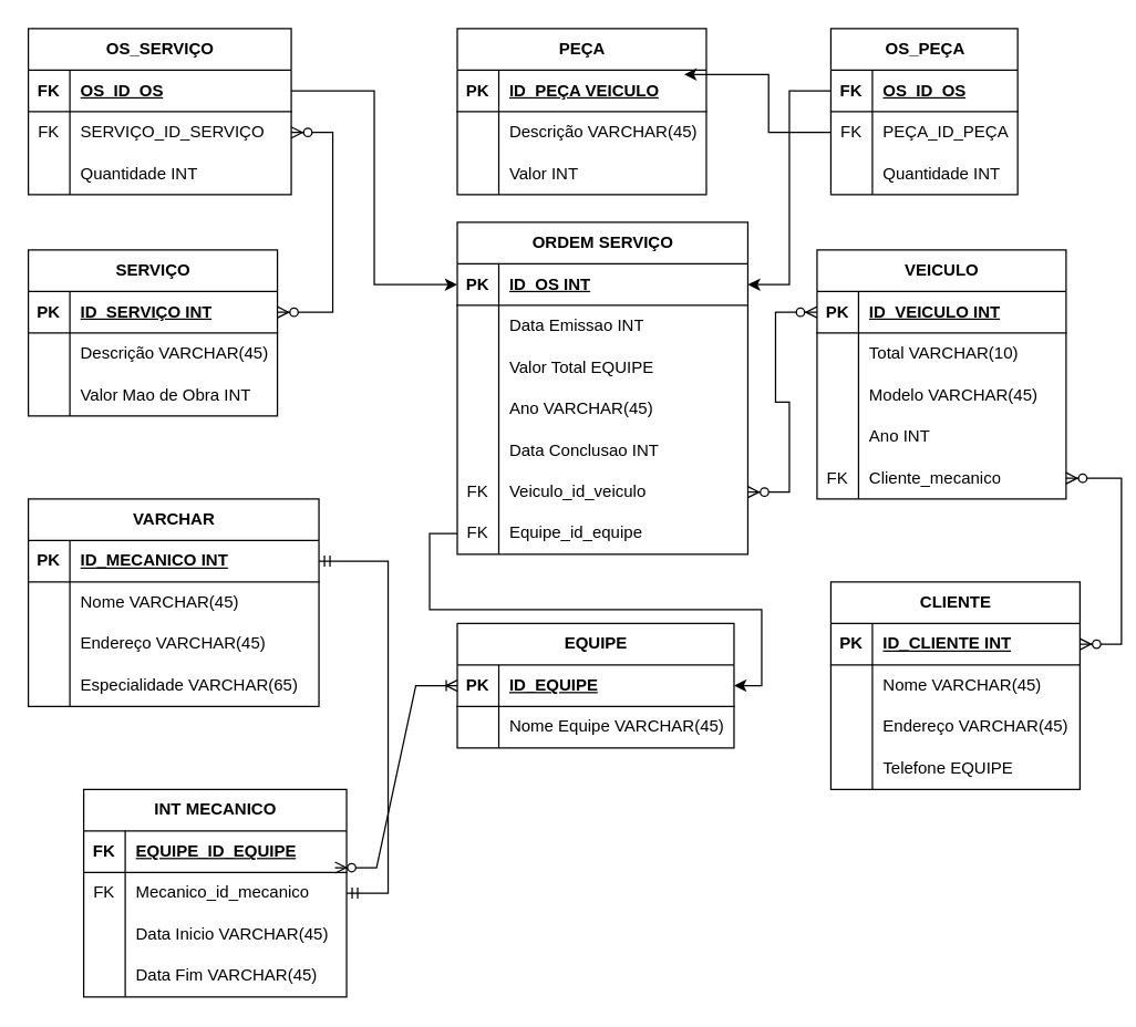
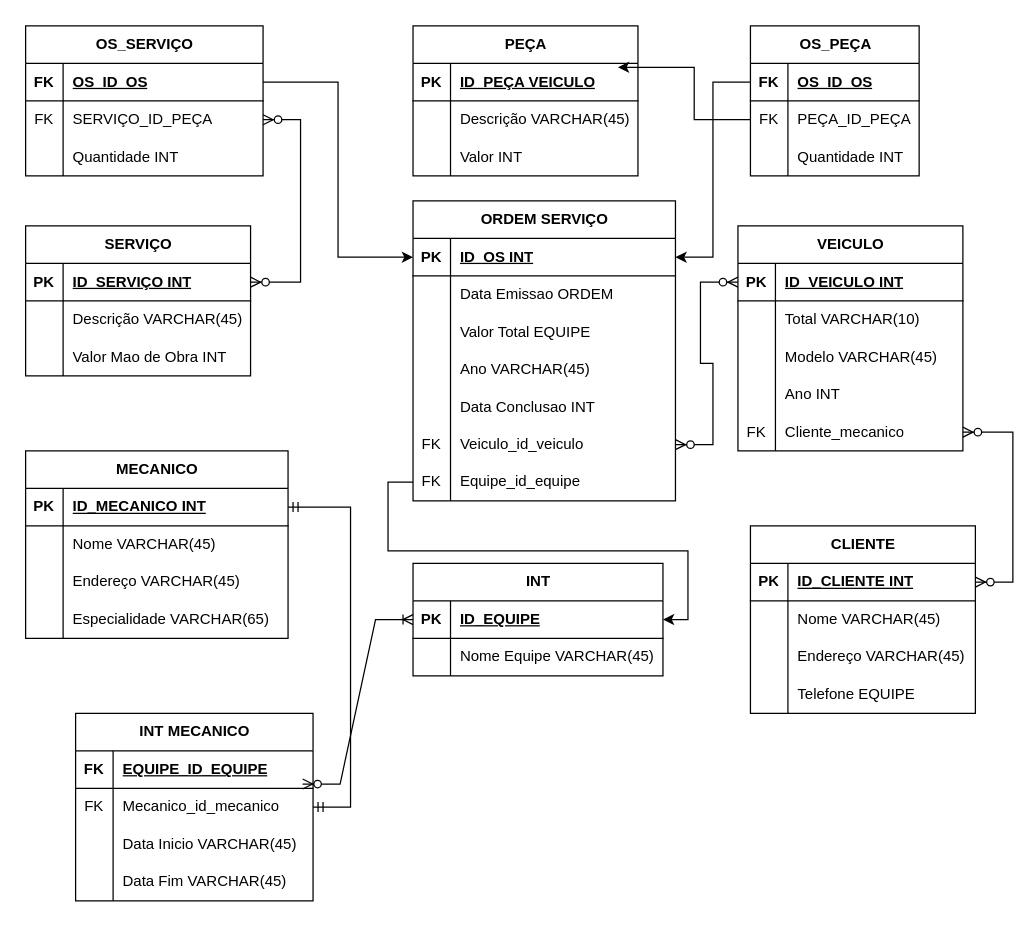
- <mxCell id="112" value="SERVIÇO_ID_SERVIÇO" style="shape=partialRectangle;connectable=0;fillColor=none;top=0;left=0;bottom=0;right=0;align=left;spacingLeft=6;overflow=hidden;whiteSpace=wrap;html=1;" vertex="1" parent="110"><mxGeometry x="30" width="160" height="30" as="geometry"><mxRectangle width="160" height="30" as="alternateBounds" /></mxGeometry></mxCell>
+ <mxCell id="112" value="SERVIÇO_ID_PEÇA" style="shape=partialRectangle;connectable=0;fillColor=none;top=0;left=0;bottom=0;right=0;align=left;spacingLeft=6;overflow=hidden;whiteSpace=wrap;html=1;" vertex="1" parent="110"><mxGeometry x="30" width="160" height="30" as="geometry"><mxRectangle width="160" height="30" as="alternateBounds" /></mxGeometry></mxCell>
- <mxCell id="70" value="Data Emissao INT" style="shape=partialRectangle;connectable=0;fillColor=none;top=0;left=0;bottom=0;right=0;align=left;spacingLeft=6;overflow=hidden;whiteSpace=wrap;html=1;" vertex="1" parent="68"><mxGeometry x="30" width="180" height="30" as="geometry"><mxRectangle width="180" height="30" as="alternateBounds" /></mxGeometry></mxCell>
+ <mxCell id="70" value="Data Emissao ORDEM" style="shape=partialRectangle;connectable=0;fillColor=none;top=0;left=0;bottom=0;right=0;align=left;spacingLeft=6;overflow=hidden;whiteSpace=wrap;html=1;" vertex="1" parent="68"><mxGeometry x="30" width="180" height="30" as="geometry"><mxRectangle width="180" height="30" as="alternateBounds" /></mxGeometry></mxCell>
- <mxCell id="31" value="VARCHAR" style="shape=table;startSize=30;container=1;collapsible=1;childLayout=tableLayout;fixedRows=1;rowLines=0;fontStyle=1;align=center;resizeLast=1;html=1;" vertex="1" parent="1"><mxGeometry x="20" y="360" width="210" height="150" as="geometry" /></mxCell>
+ <mxCell id="31" value="MECANICO" style="shape=table;startSize=30;container=1;collapsible=1;childLayout=tableLayout;fixedRows=1;rowLines=0;fontStyle=1;align=center;resizeLast=1;html=1;" vertex="1" parent="1"><mxGeometry x="20" y="360" width="210" height="150" as="geometry" /></mxCell>
- <mxCell id="44" value="EQUIPE" style="shape=table;startSize=30;container=1;collapsible=1;childLayout=tableLayout;fixedRows=1;rowLines=0;fontStyle=1;align=center;resizeLast=1;html=1;" vertex="1" parent="1"><mxGeometry x="330" y="450" width="200" height="90" as="geometry" /></mxCell>
+ <mxCell id="44" value="INT" style="shape=table;startSize=30;container=1;collapsible=1;childLayout=tableLayout;fixedRows=1;rowLines=0;fontStyle=1;align=center;resizeLast=1;html=1;" vertex="1" parent="1"><mxGeometry x="330" y="450" width="200" height="90" as="geometry" /></mxCell>
